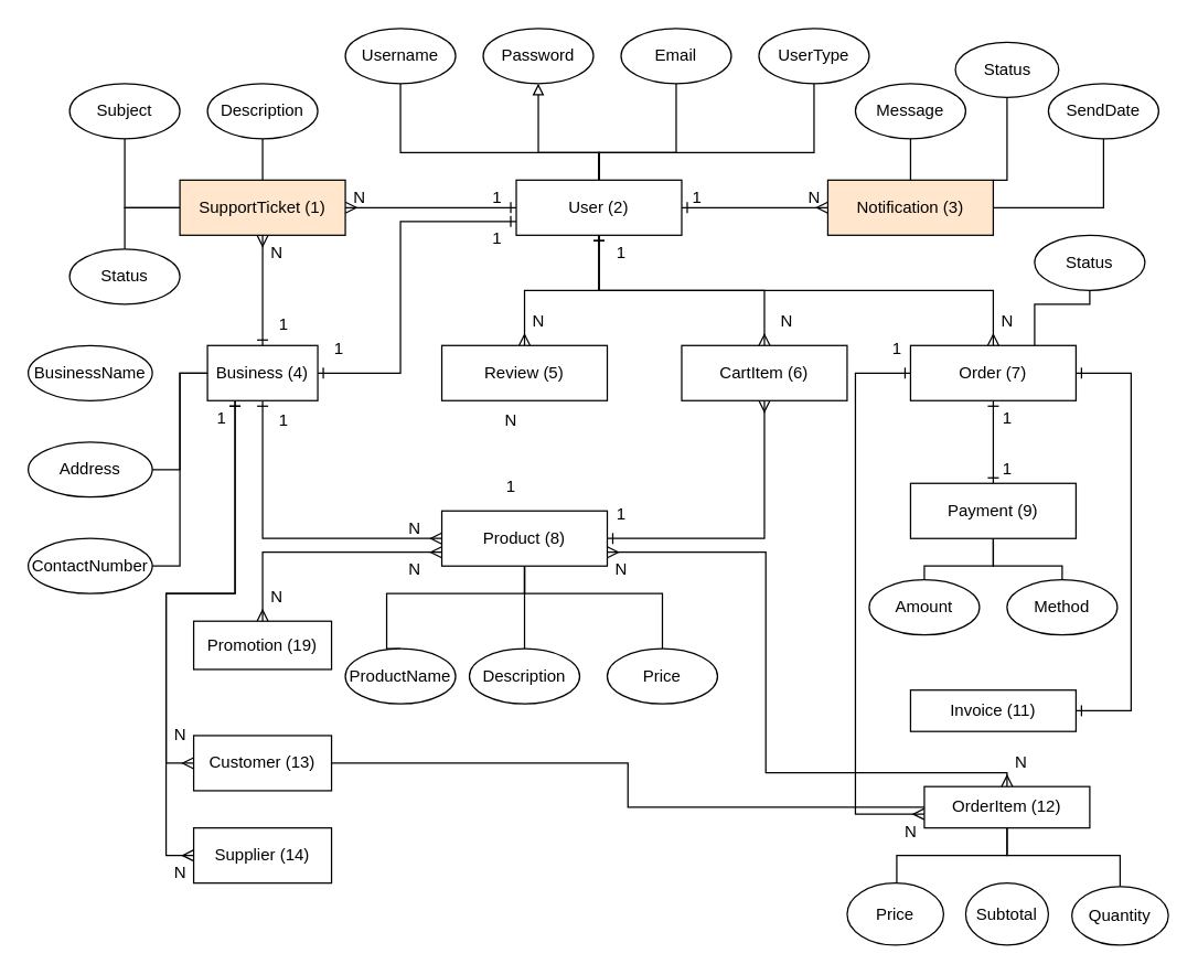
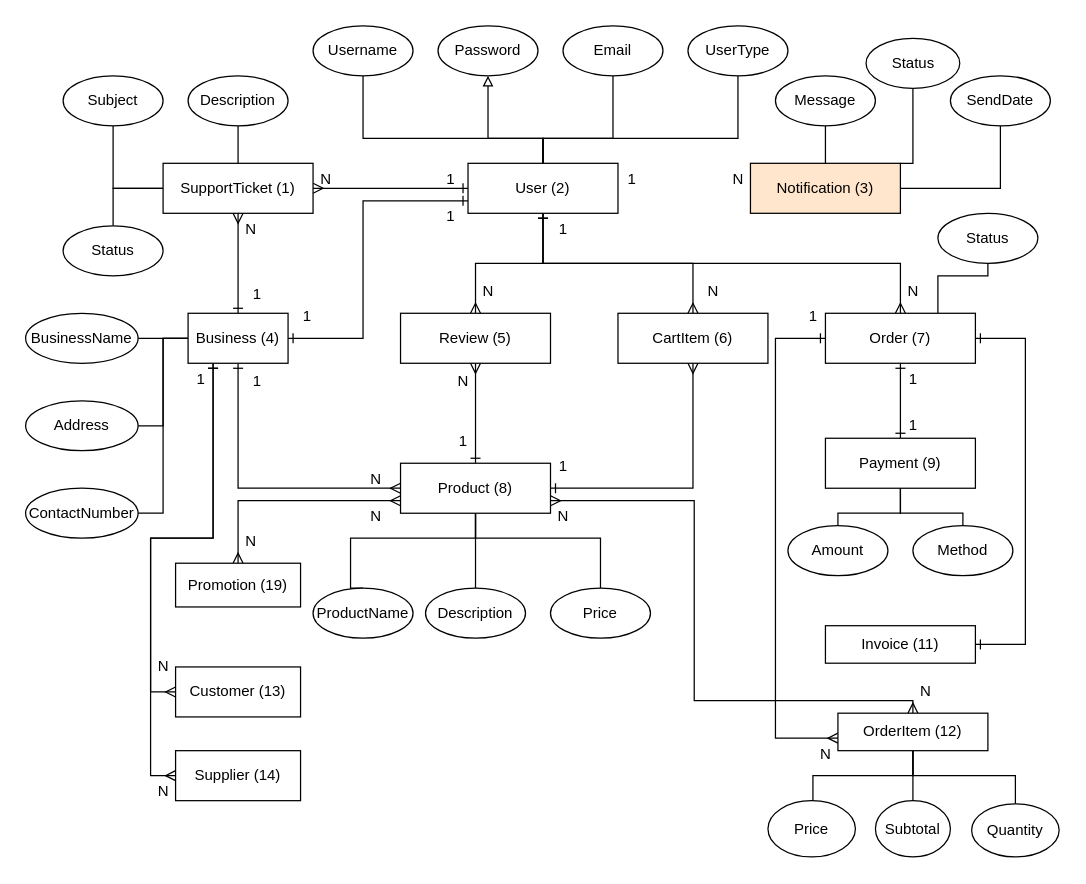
- <mxCell id="44" value="SupportTicket (1)" style="rounded=0;whiteSpace=wrap;html=1;fillColor=#ffe6cc;" parent="1" vertex="1"><mxGeometry x="130" y="130" width="120" height="40" as="geometry" /></mxCell>
+ <mxCell id="44" value="SupportTicket (1)" style="rounded=0;whiteSpace=wrap;html=1;" parent="1" vertex="1"><mxGeometry x="130" y="130" width="120" height="40" as="geometry" /></mxCell>
- <mxCell id="7" style="edgeStyle=orthogonalEdgeStyle;rounded=0;orthogonalLoop=1;jettySize=auto;html=1;entryX=0;entryY=0.5;entryDx=0;entryDy=0;startArrow=ERone;startFill=0;endArrow=ERmany;endFill=0;" parent="1" source="12" target="40" edge="1"><mxGeometry relative="1" as="geometry" /></mxCell>
+ <mxCell id="19" style="edgeStyle=orthogonalEdgeStyle;rounded=0;orthogonalLoop=1;jettySize=auto;html=1;entryX=1;entryY=0.5;entryDx=0;entryDy=0;endArrow=none;endFill=0;" parent="1" source="24" target="61" edge="1"><mxGeometry relative="1" as="geometry" /></mxCell>
+ <mxCell id="25" style="edgeStyle=orthogonalEdgeStyle;rounded=0;orthogonalLoop=1;jettySize=auto;html=1;startArrow=ERone;startFill=0;endArrow=ERmany;endFill=0;" parent="1" source="31" target="48" edge="1"><mxGeometry relative="1" as="geometry"><Array as="points"><mxPoint x="380" y="340" /><mxPoint x="380" y="340" /></Array></mxGeometry></mxCell>
- <mxCell id="87" value="" style="edgeStyle=orthogonalEdgeStyle;rounded=0;orthogonalLoop=1;jettySize=auto;html=1;endArrow=none;endFill=0;" parent="1" source="88" target="97" edge="1"><mxGeometry relative="1" as="geometry" /></mxCell>
+ <mxCell id="87" value="" style="edgeStyle=orthogonalEdgeStyle;rounded=0;orthogonalLoop=1;jettySize=auto;html=1;endArrow=none;endFill=0;" parent="1" source="88" target="104" edge="1"><mxGeometry relative="1" as="geometry" /></mxCell>
